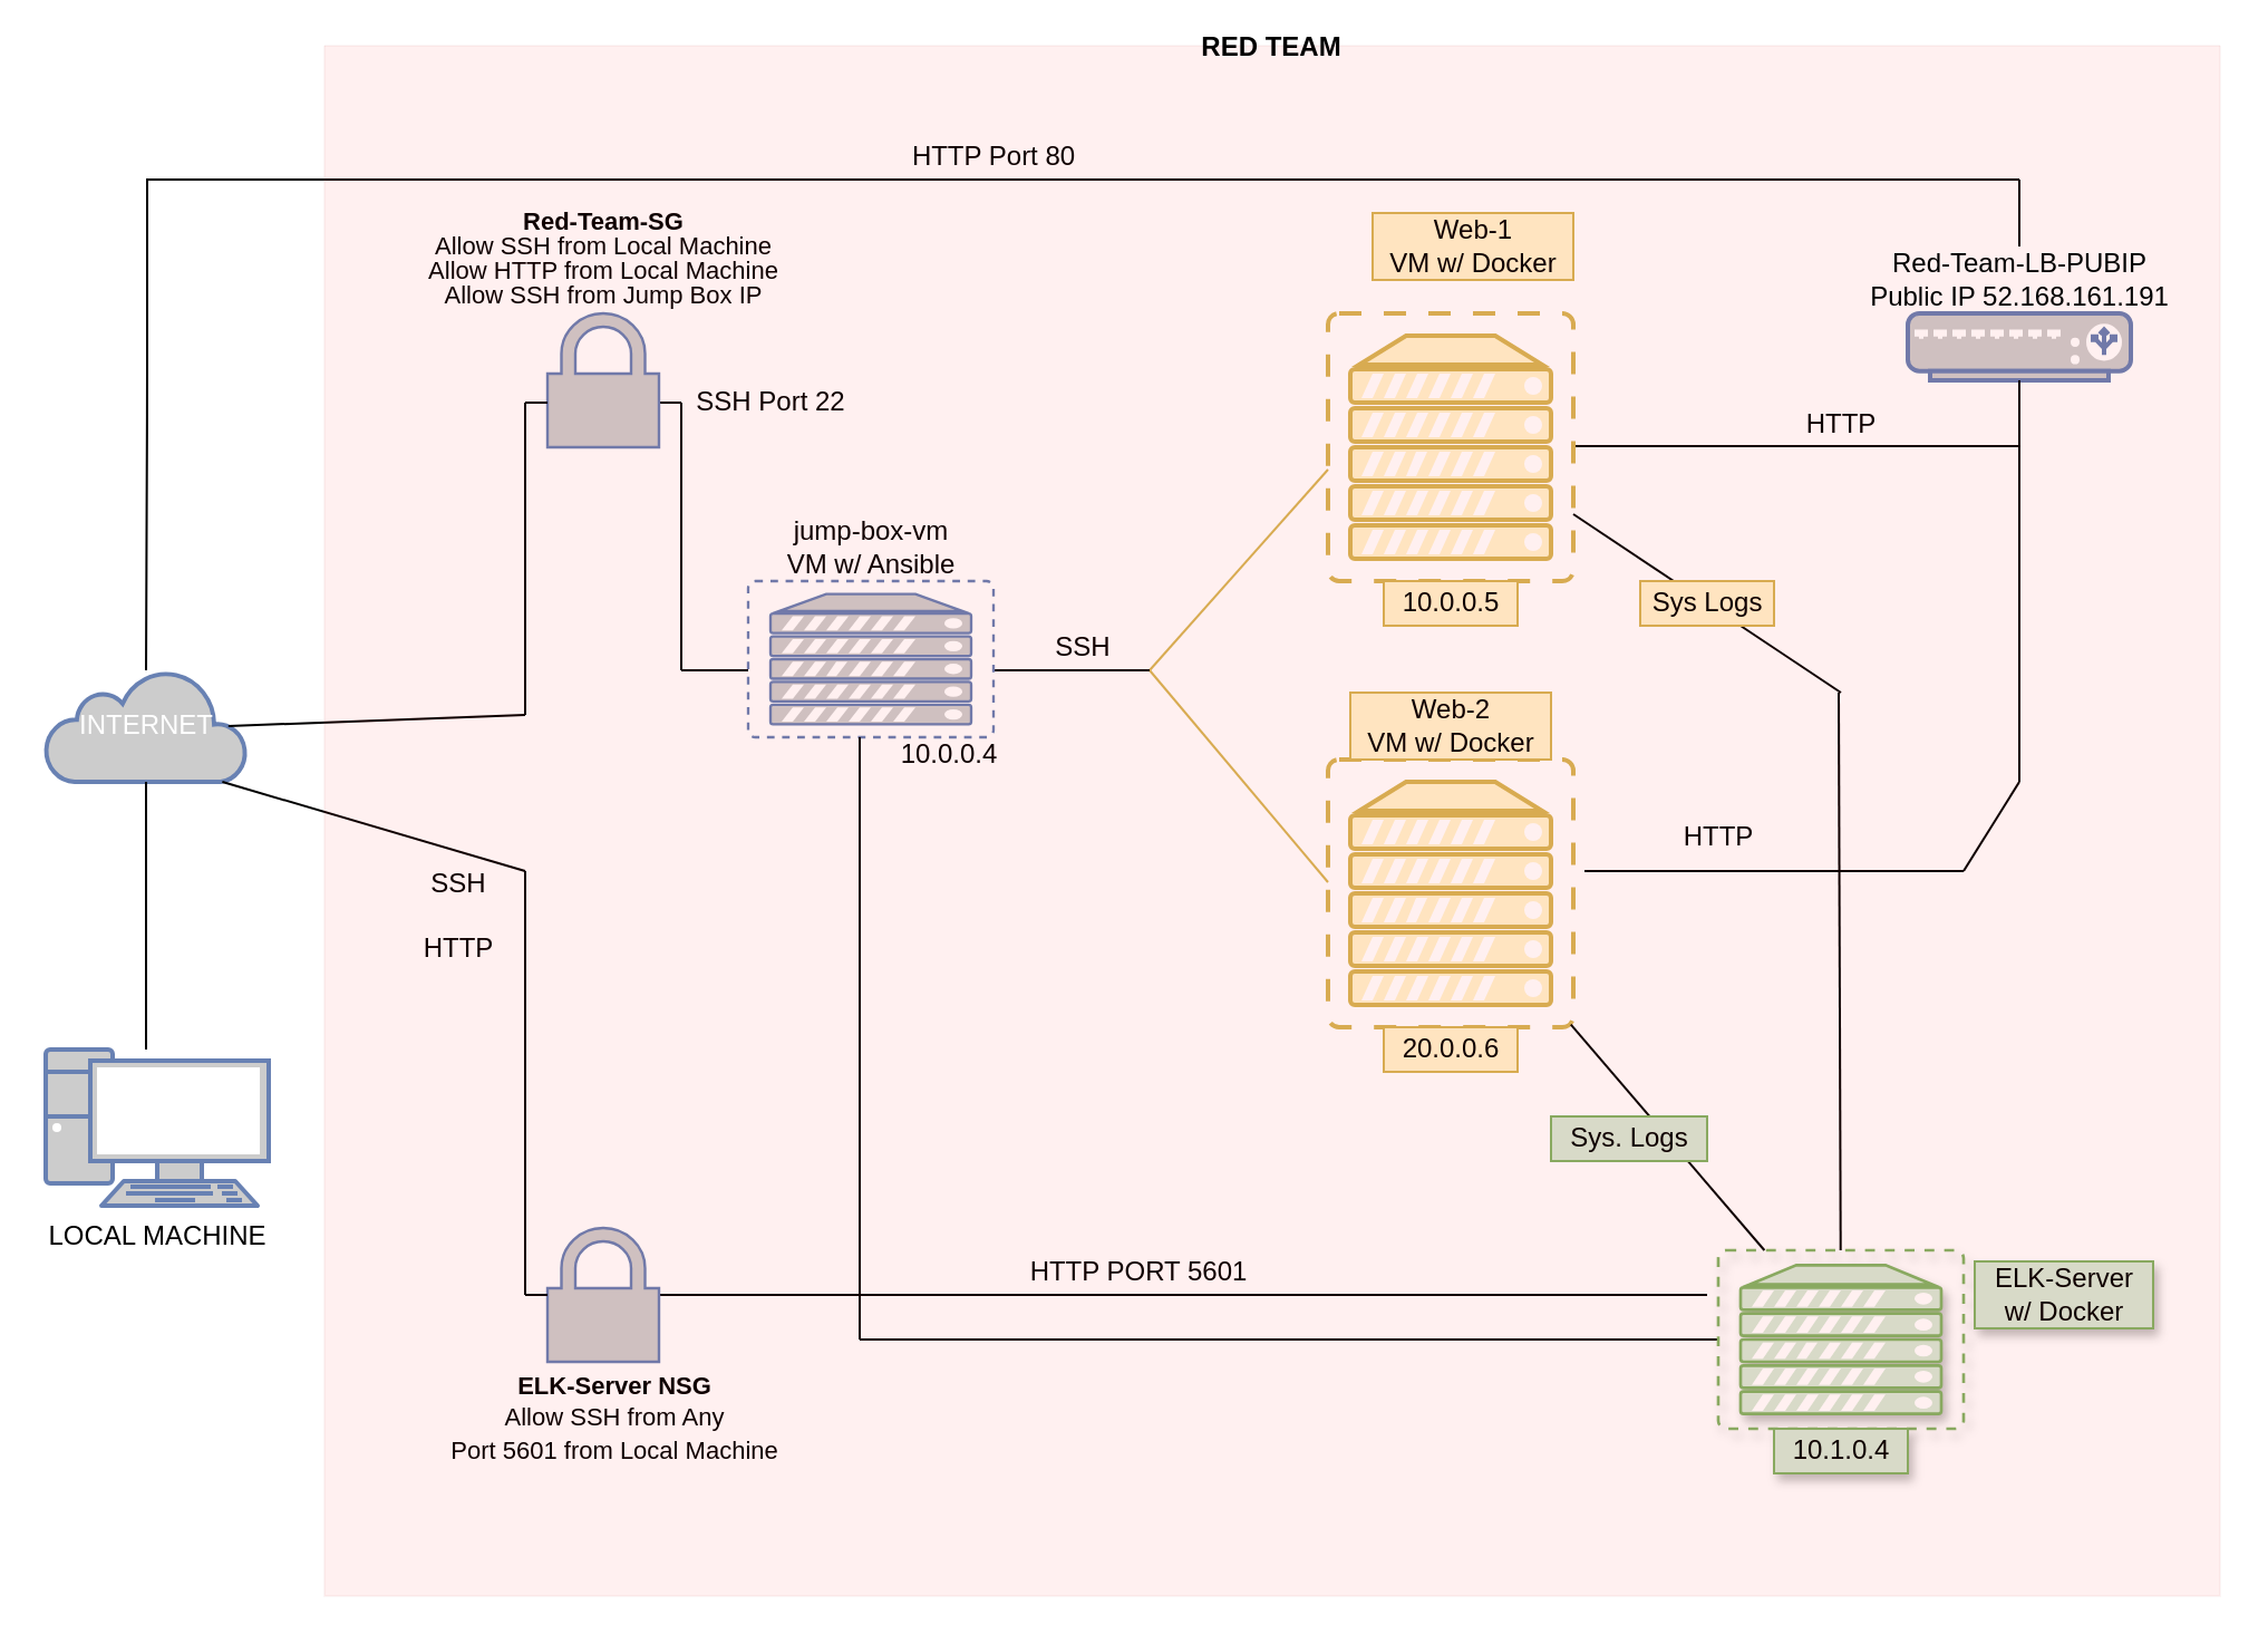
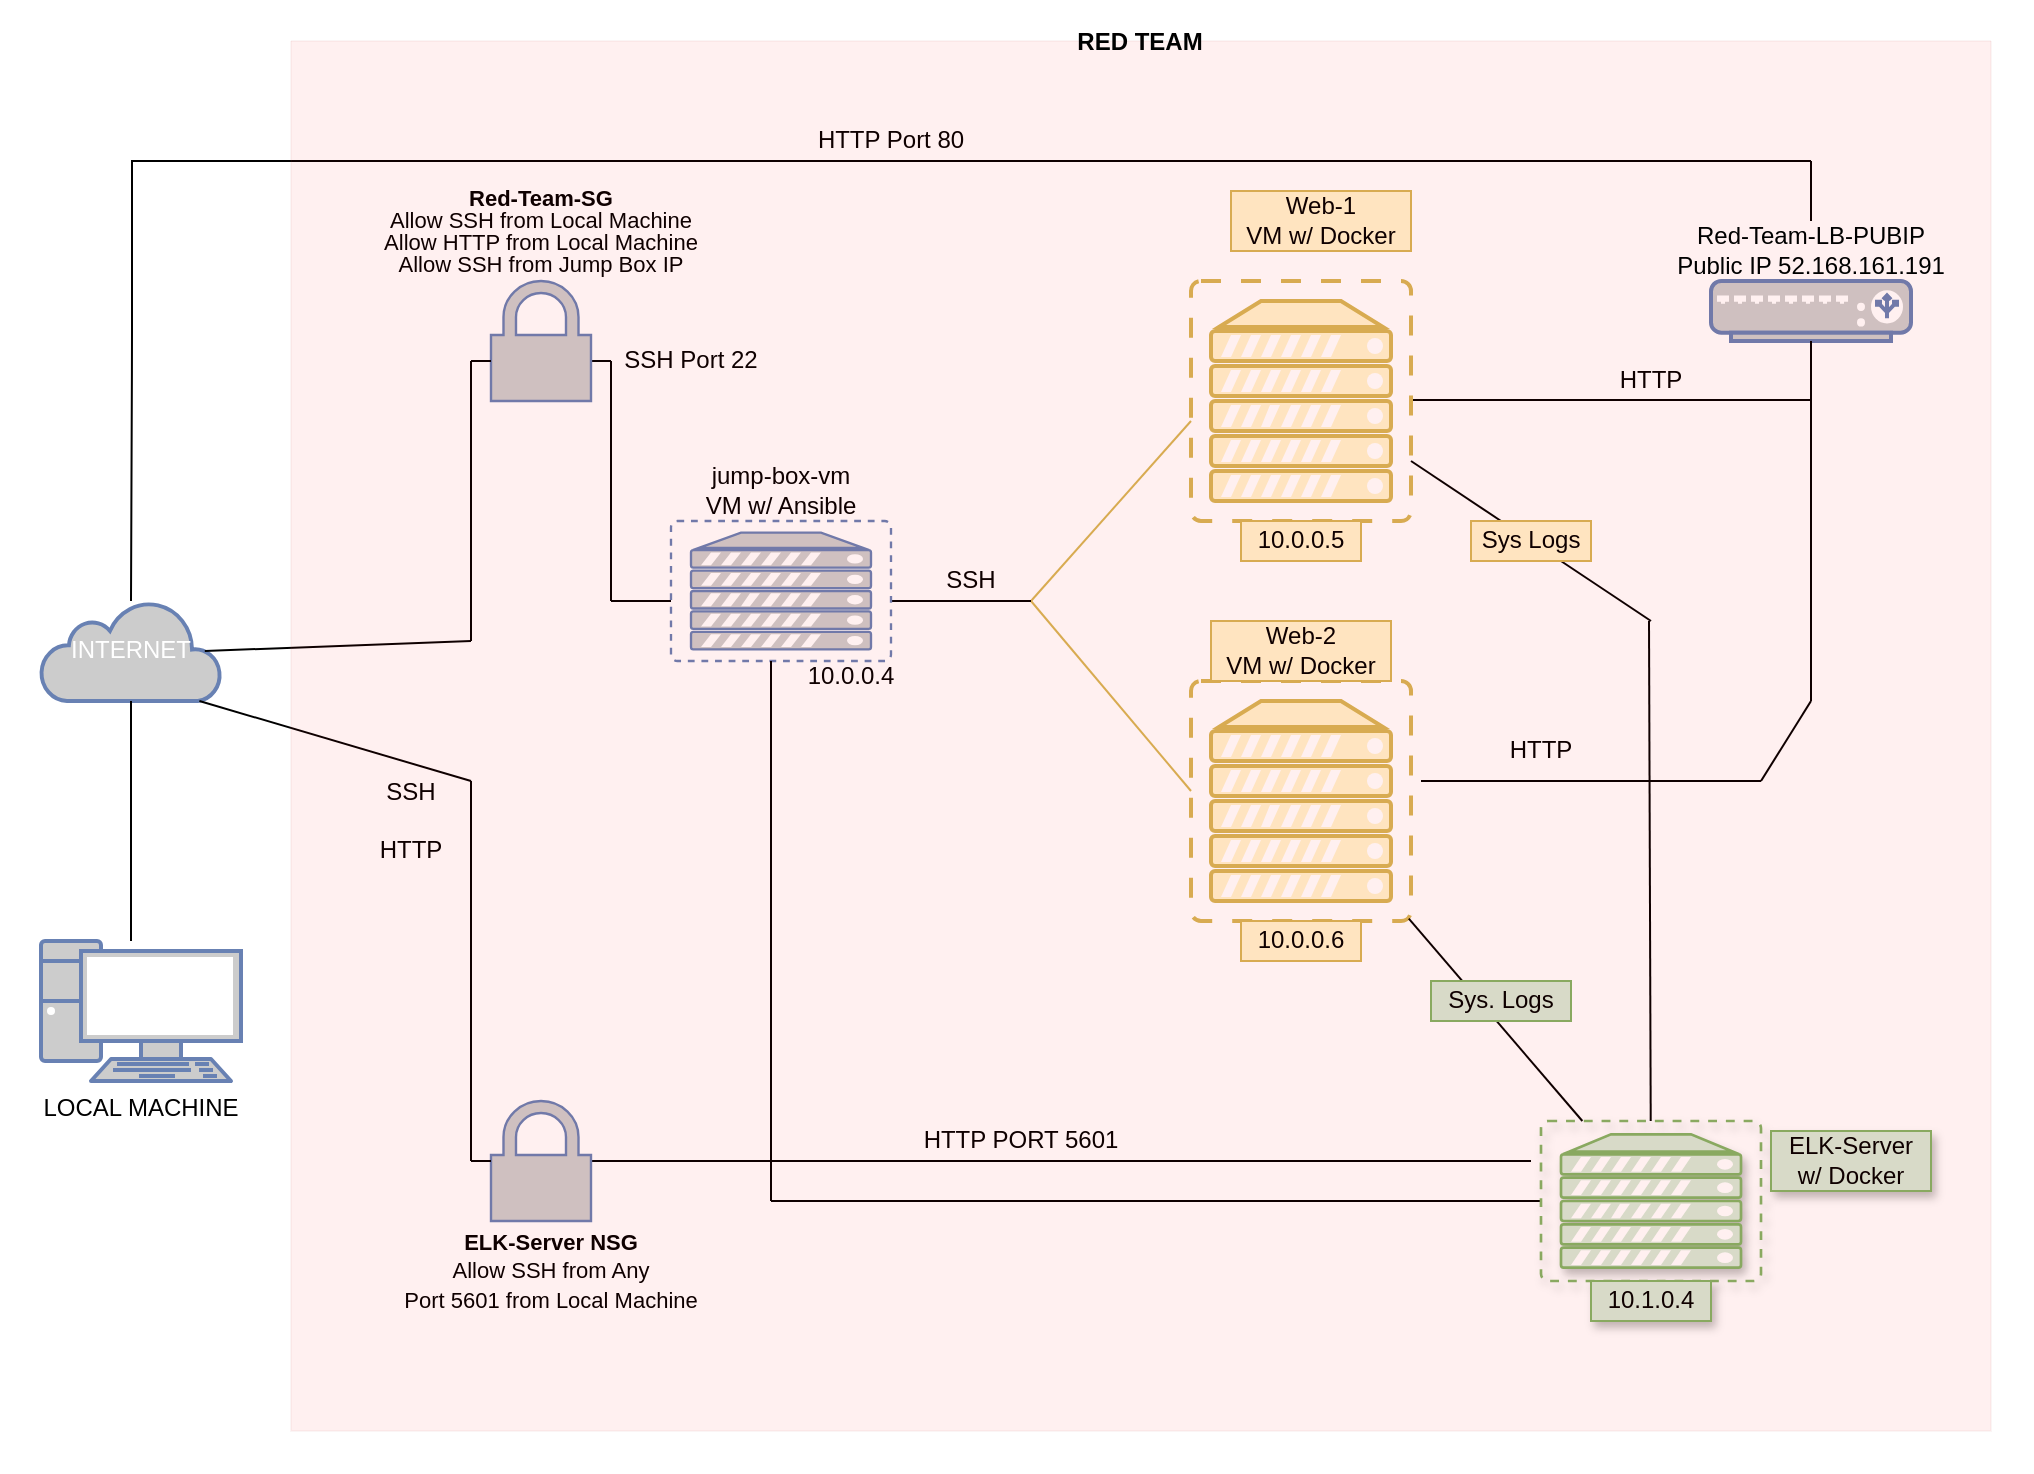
- <mxCell id="19" value="20.0.0.6" style="text;html=1;align=center;verticalAlign=middle;resizable=0;points=[];autosize=1;strokeColor=#d6b656;fillColor=#fff2cc;" parent="1" vertex="1"><mxGeometry x="620" y="460" width="60" height="20" as="geometry" /></mxCell>
+ <mxCell id="19" value="10.0.0.6" style="text;html=1;align=center;verticalAlign=middle;resizable=0;points=[];autosize=1;strokeColor=#d6b656;fillColor=#fff2cc;" parent="1" vertex="1"><mxGeometry x="620" y="460" width="60" height="20" as="geometry" /></mxCell>
- <mxCell id="49" value="Sys. Logs" style="text;html=1;align=center;verticalAlign=middle;resizable=0;points=[];autosize=1;strokeColor=#82b366;fillColor=#d5e8d4;" parent="1" vertex="1"><mxGeometry x="695" y="500" width="70" height="20" as="geometry" /></mxCell>
+ <mxCell id="49" value="Sys. Logs" style="text;html=1;align=center;verticalAlign=middle;resizable=0;points=[];autosize=1;strokeColor=#82b366;fillColor=#d5e8d4;" parent="1" vertex="1"><mxGeometry x="715" y="490" width="70" height="20" as="geometry" /></mxCell>
